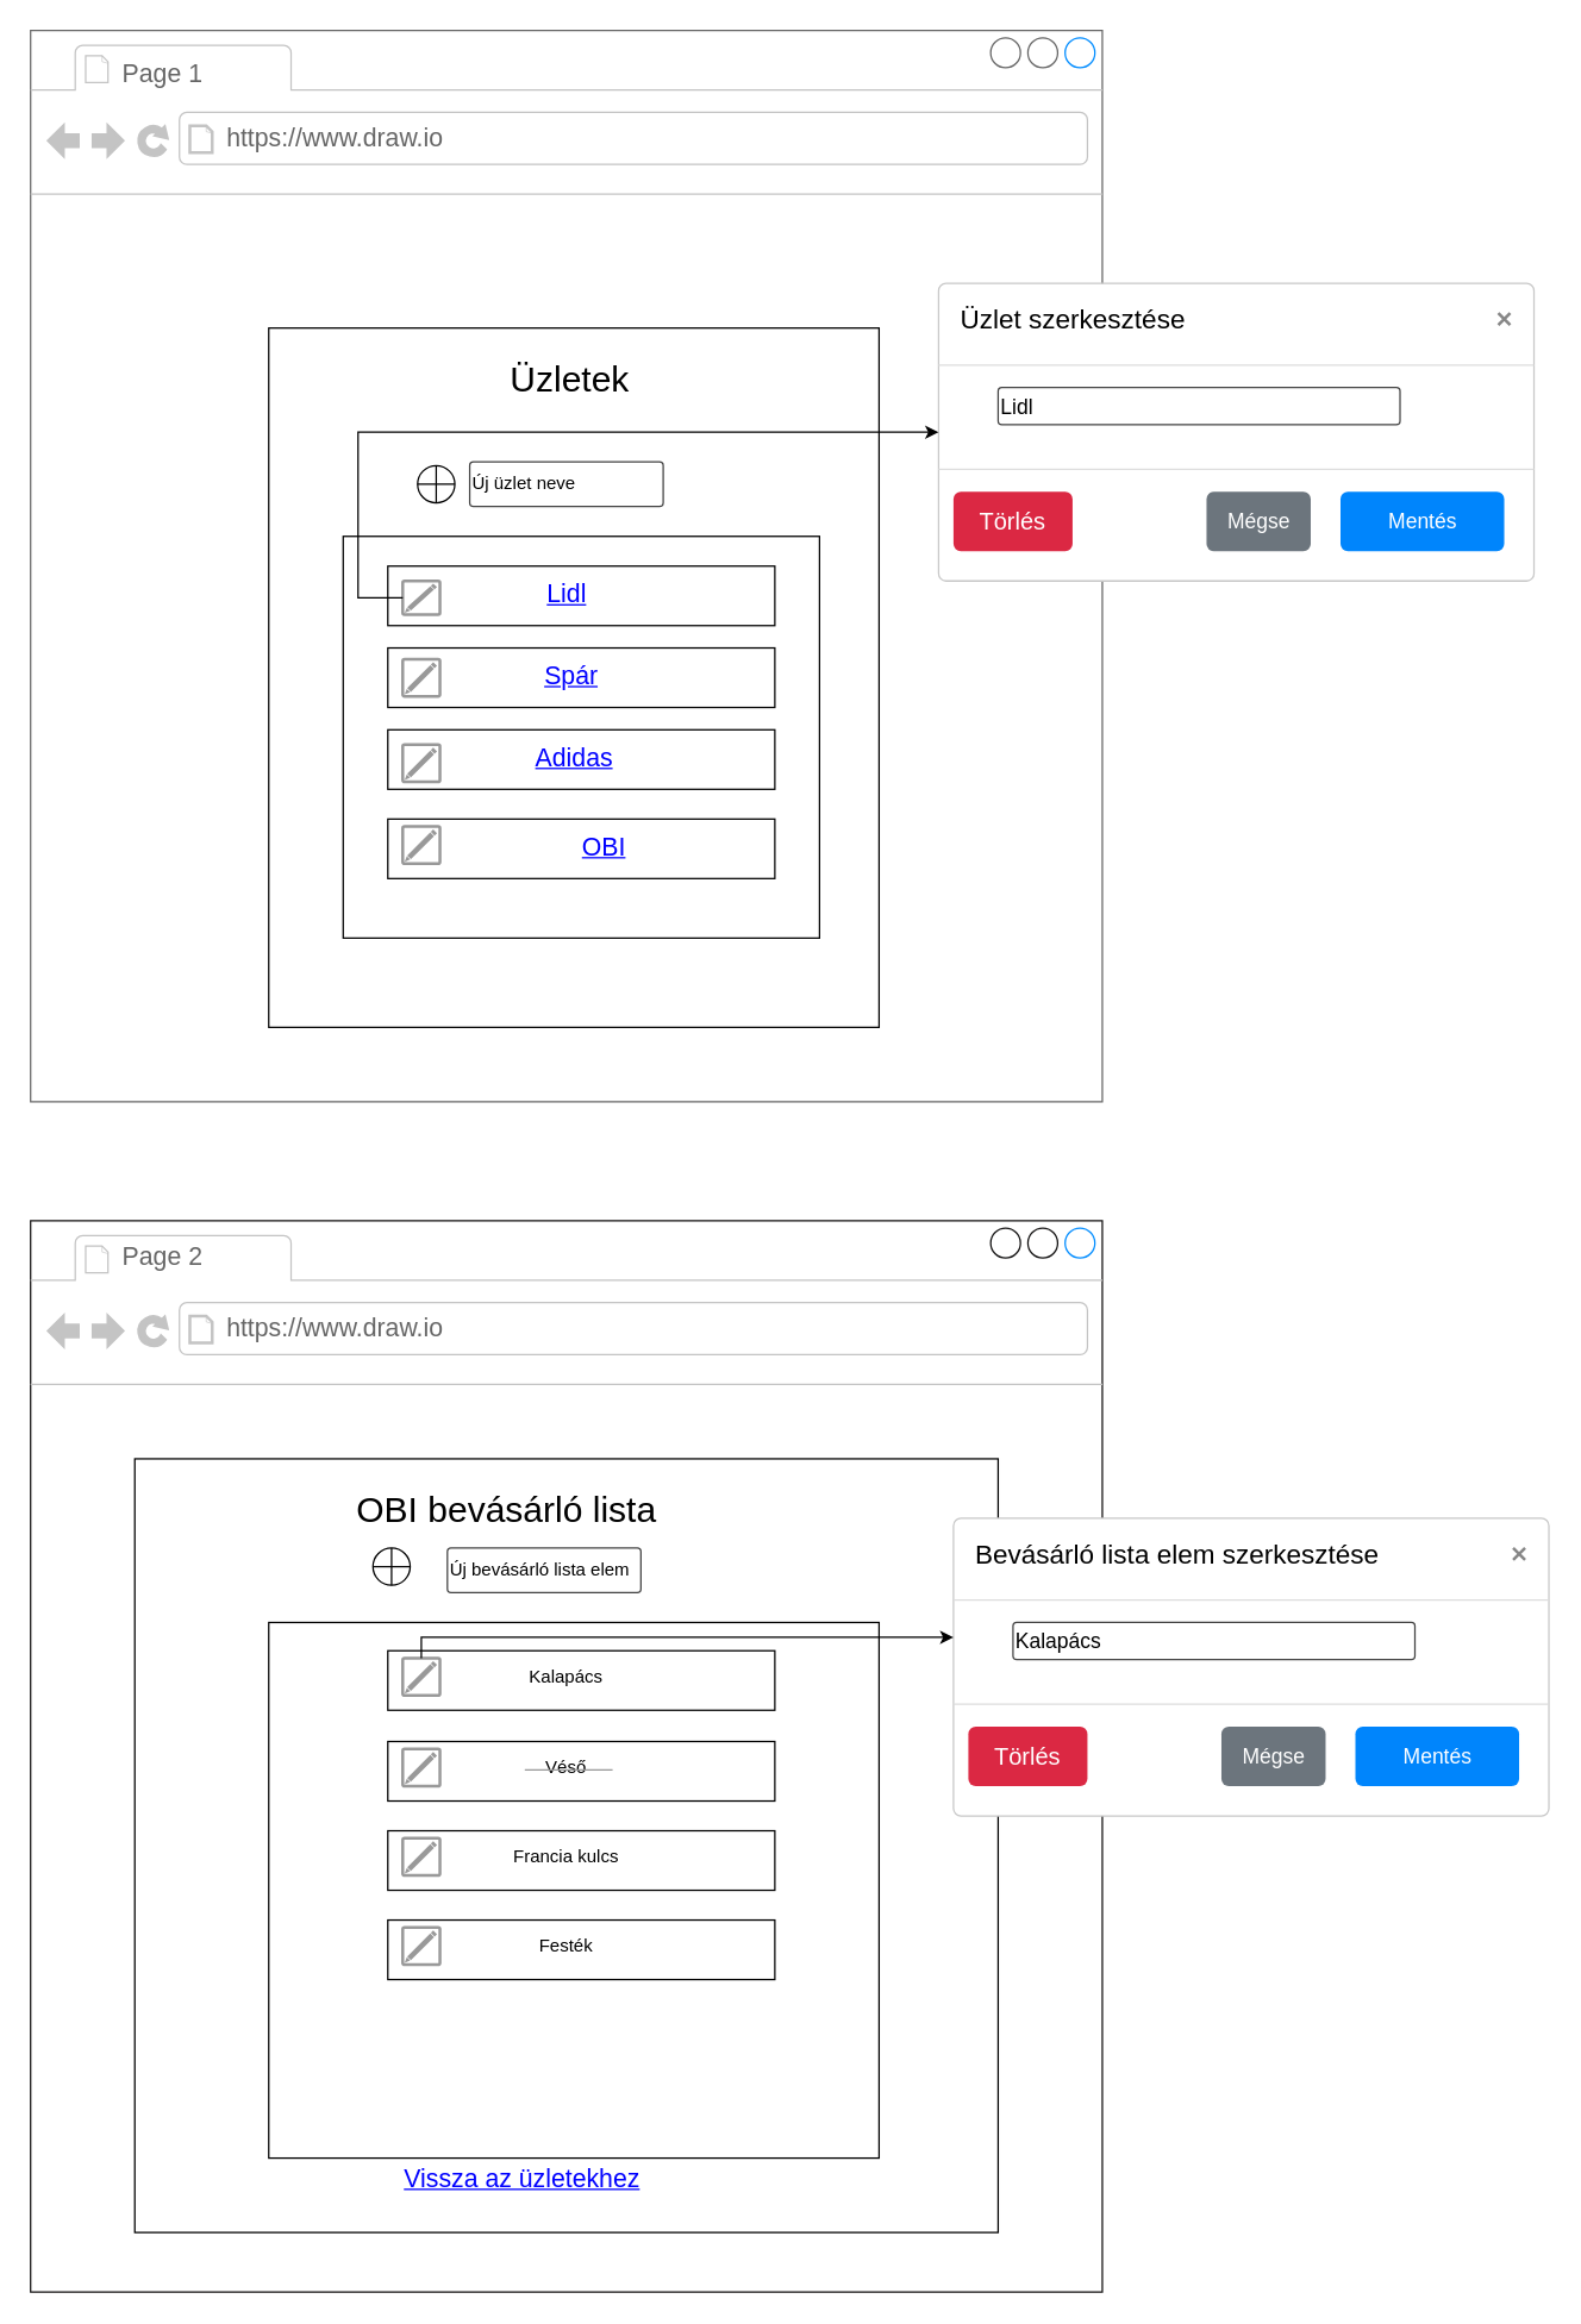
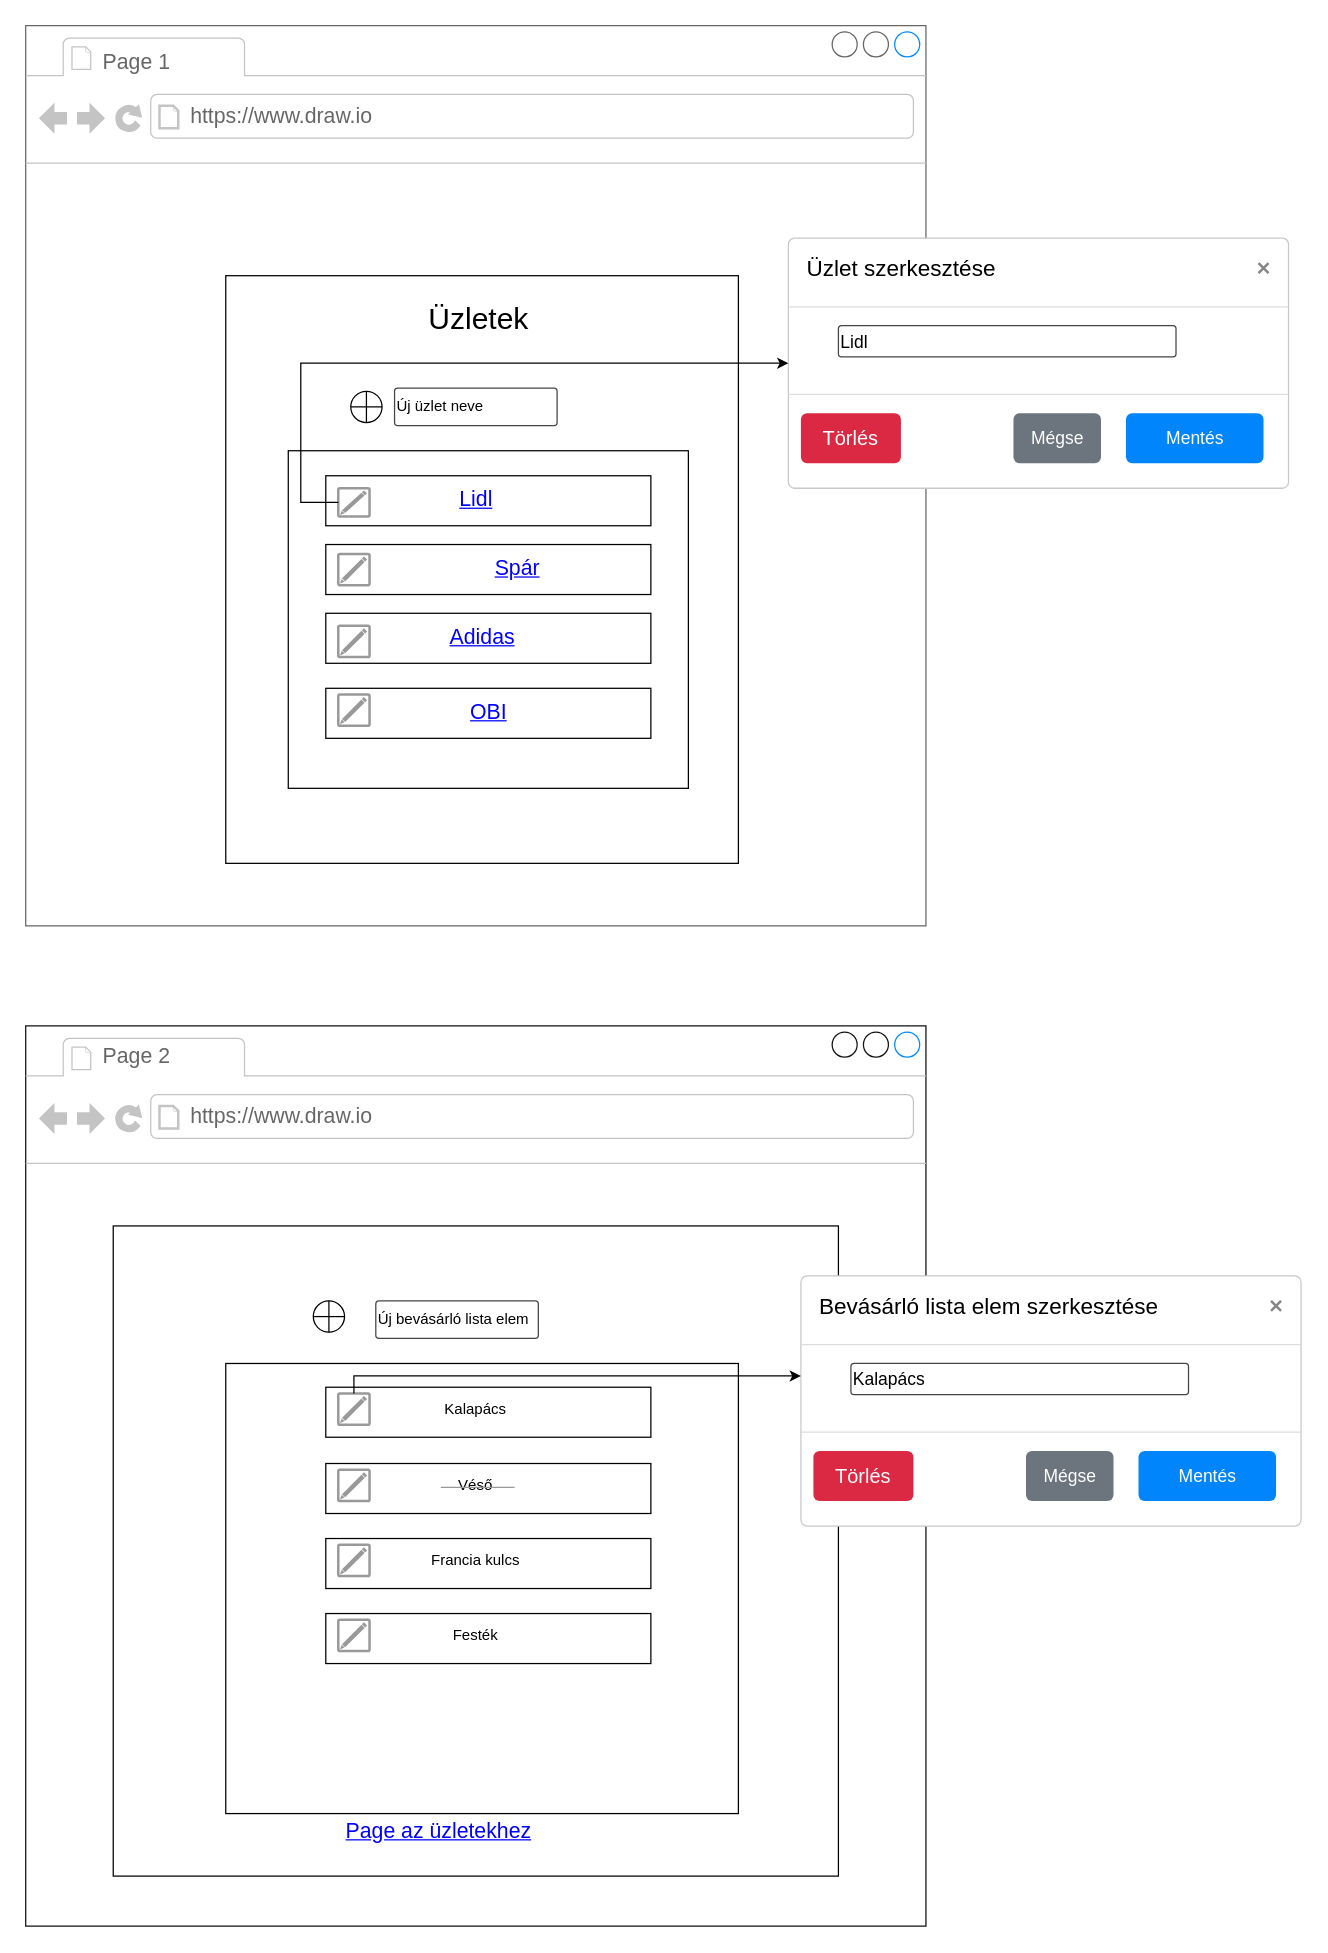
- <mxCell id="15" value="Spár" style="shape=rectangle;strokeColor=none;fillColor=none;linkText=;fontSize=17;fontColor=#0000ff;fontStyle=4;html=1;align=center;" vertex="1" parent="2"><mxGeometry x="287.5" y="420" width="150" height="30" as="geometry" /></mxCell>
+ <mxCell id="15" value="Spár" style="shape=rectangle;strokeColor=none;fillColor=none;linkText=;fontSize=17;fontColor=#0000ff;fontStyle=4;html=1;align=center;" vertex="1" parent="2"><mxGeometry x="317.5" y="420" width="150" height="30" as="geometry" /></mxCell>
- <mxCell id="21" value="OBI" style="shape=rectangle;strokeColor=none;fillColor=none;linkText=;fontSize=17;fontColor=#0000ff;fontStyle=4;html=1;align=center;" vertex="1" parent="19"><mxGeometry x="70" y="5" width="150" height="30" as="geometry" /></mxCell>
+ <mxCell id="21" value="OBI" style="shape=rectangle;strokeColor=none;fillColor=none;linkText=;fontSize=17;fontColor=#0000ff;fontStyle=4;html=1;align=center;" vertex="1" parent="19"><mxGeometry x="55" y="5" width="150" height="30" as="geometry" /></mxCell>
- <mxCell id="28" value="OBI bevásárló lista" style="text;html=1;align=center;verticalAlign=middle;whiteSpace=wrap;rounded=0;fontSize=24;" vertex="1" parent="23"><mxGeometry x="200" y="180" width="240" height="30" as="geometry" /></mxCell>
- <mxCell id="27" value="Vissza az üzletekhez" style="shape=rectangle;strokeColor=none;fillColor=none;linkText=;fontSize=17;fontColor=#0000ff;fontStyle=4;html=1;align=center;" vertex="1" parent="23"><mxGeometry x="230" y="630" width="200" height="30" as="geometry" /></mxCell>
+ <mxCell id="27" value="Page az üzletekhez" style="shape=rectangle;strokeColor=none;fillColor=none;linkText=;fontSize=17;fontColor=#0000ff;fontStyle=4;html=1;align=center;" vertex="1" parent="23"><mxGeometry x="230" y="630" width="200" height="30" as="geometry" /></mxCell>
